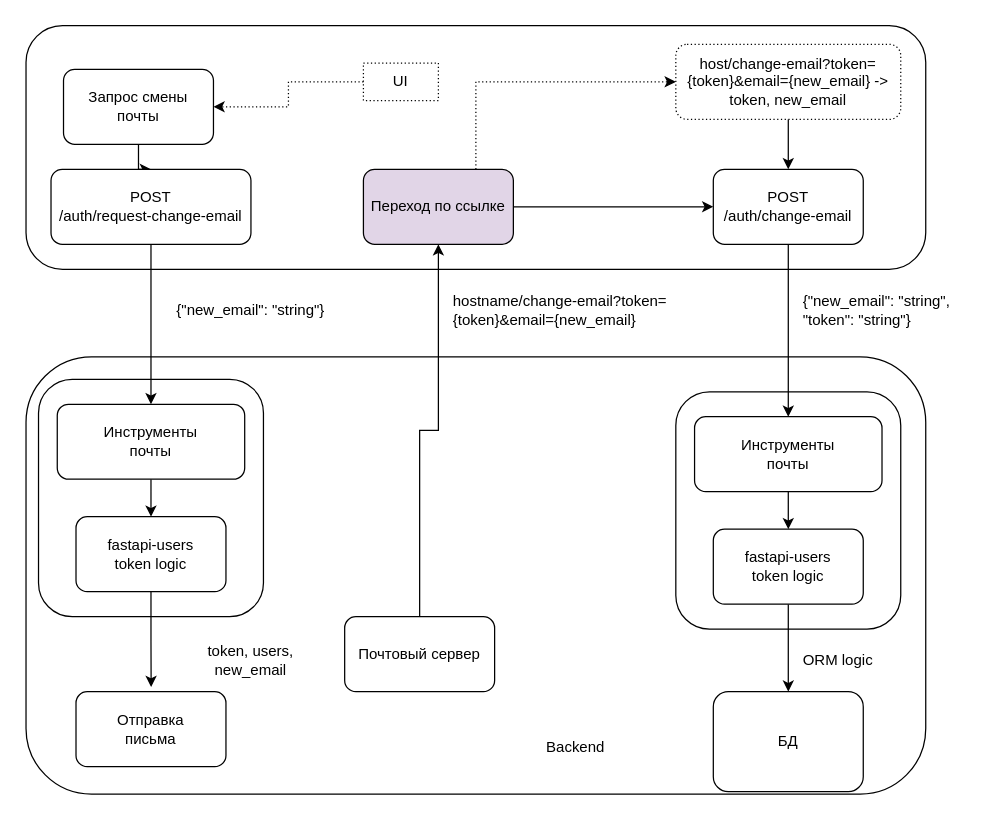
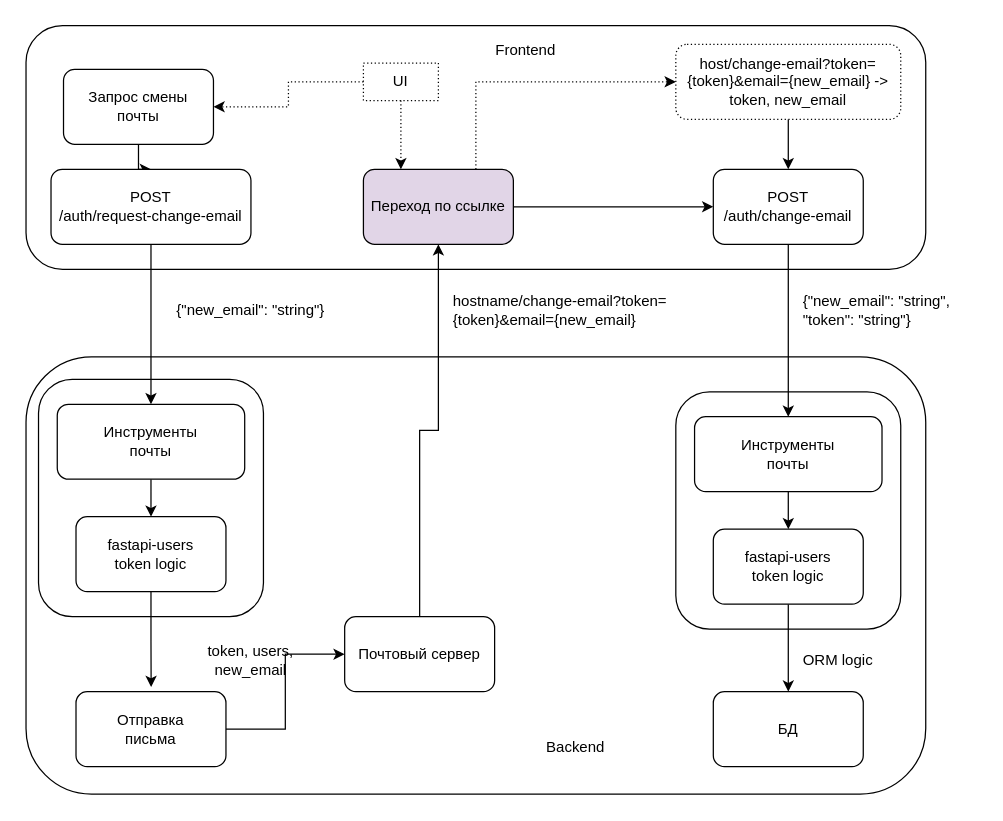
+ <mxCell id="38" value="Frontend" style="text;html=1;align=center;verticalAlign=middle;whiteSpace=wrap;rounded=0;" parent="1" vertex="1"><mxGeometry x="390" y="25" width="60" height="30" as="geometry" /></mxCell>
+ <mxCell id="15" style="edgeStyle=orthogonalEdgeStyle;rounded=0;orthogonalLoop=1;jettySize=auto;html=1;entryX=0.25;entryY=0;entryDx=0;entryDy=0;dashed=1;dashPattern=1 2;" parent="1" source="16" target="9" edge="1"><mxGeometry relative="1" as="geometry" /></mxCell>
+ <mxCell id="22" style="edgeStyle=orthogonalEdgeStyle;rounded=0;orthogonalLoop=1;jettySize=auto;html=1;entryX=0;entryY=0.5;entryDx=0;entryDy=0;" parent="1" source="23" target="26" edge="1"><mxGeometry relative="1" as="geometry" /></mxCell>
- <mxCell id="32" value="БД" style="rounded=1;whiteSpace=wrap;html=1;" parent="1" vertex="1"><mxGeometry x="570" y="553" width="120" height="80" as="geometry" /></mxCell>
+ <mxCell id="32" value="БД" style="rounded=1;whiteSpace=wrap;html=1;" parent="1" vertex="1"><mxGeometry x="570" y="553" width="120" height="60" as="geometry" /></mxCell>
